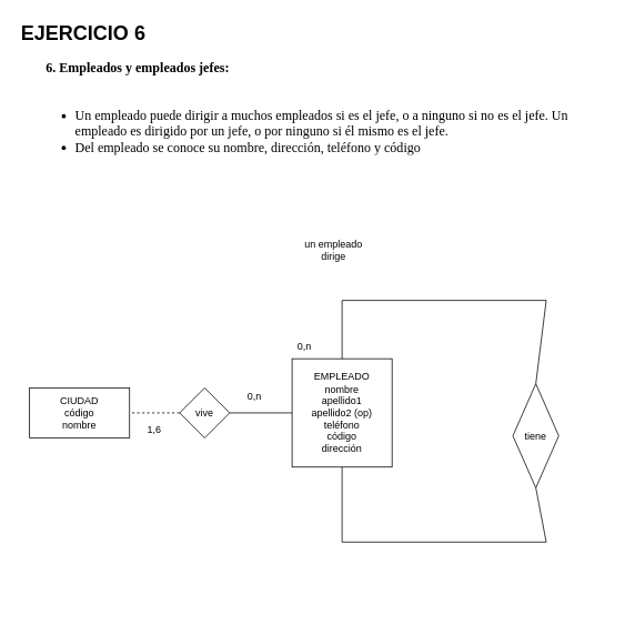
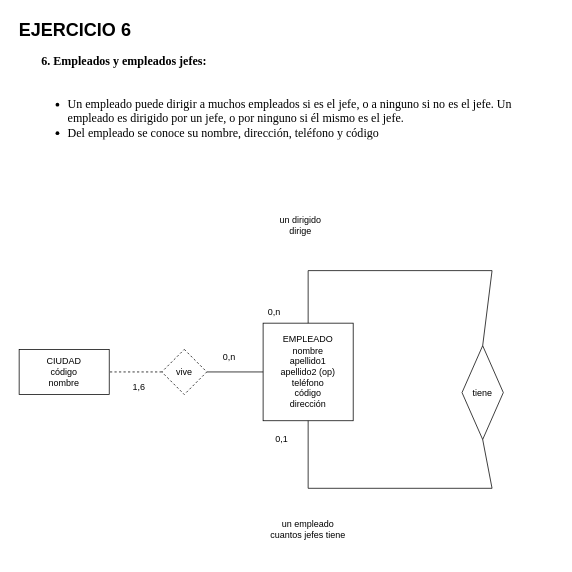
- <mxCell id="6" value="un empleado dirige" style="text;html=1;strokeColor=none;fillColor=none;align=center;verticalAlign=middle;whiteSpace=wrap;rounded=0;" parent="1" vertex="1"><mxGeometry x="355" y="270" width="90" height="60" as="geometry" /></mxCell>
+ <mxCell id="6" value="un dirigido dirige" style="text;html=1;strokeColor=none;fillColor=none;align=center;verticalAlign=middle;whiteSpace=wrap;rounded=0;" parent="1" vertex="1"><mxGeometry x="355" y="270" width="90" height="60" as="geometry" /></mxCell>
- <mxCell id="13" value="CIUDAD&lt;br&gt;código&lt;br&gt;nombre" style="rounded=0;whiteSpace=wrap;html=1;" parent="1" vertex="1"><mxGeometry x="35" y="465" width="120" height="60" as="geometry" /></mxCell>
+ <mxCell id="13" value="CIUDAD&lt;br&gt;código&lt;br&gt;nombre" style="rounded=0;whiteSpace=wrap;html=1;" parent="1" vertex="1"><mxGeometry x="25" y="465" width="120" height="60" as="geometry" /></mxCell>
- <mxCell id="11" value="vive" style="rhombus;whiteSpace=wrap;html=1;" parent="1" vertex="1"><mxGeometry x="215" y="465" width="60" height="60" as="geometry" /></mxCell>
+ <mxCell id="11" value="vive" style="rhombus;whiteSpace=wrap;html=1;dashed=1;" parent="1" vertex="1"><mxGeometry x="215" y="465" width="60" height="60" as="geometry" /></mxCell>
+ <mxCell id="9" value="0,1" style="text;html=1;strokeColor=none;fillColor=none;align=center;verticalAlign=middle;whiteSpace=wrap;rounded=0;" parent="1" vertex="1"><mxGeometry x="345" y="570" width="60" height="30" as="geometry" /></mxCell>
+ <mxCell id="8" value="un empleado cuantos jefes tiene" style="text;html=1;strokeColor=none;fillColor=none;align=center;verticalAlign=middle;whiteSpace=wrap;rounded=0;" parent="1" vertex="1"><mxGeometry x="355" y="670" width="110" height="70" as="geometry" /></mxCell>
